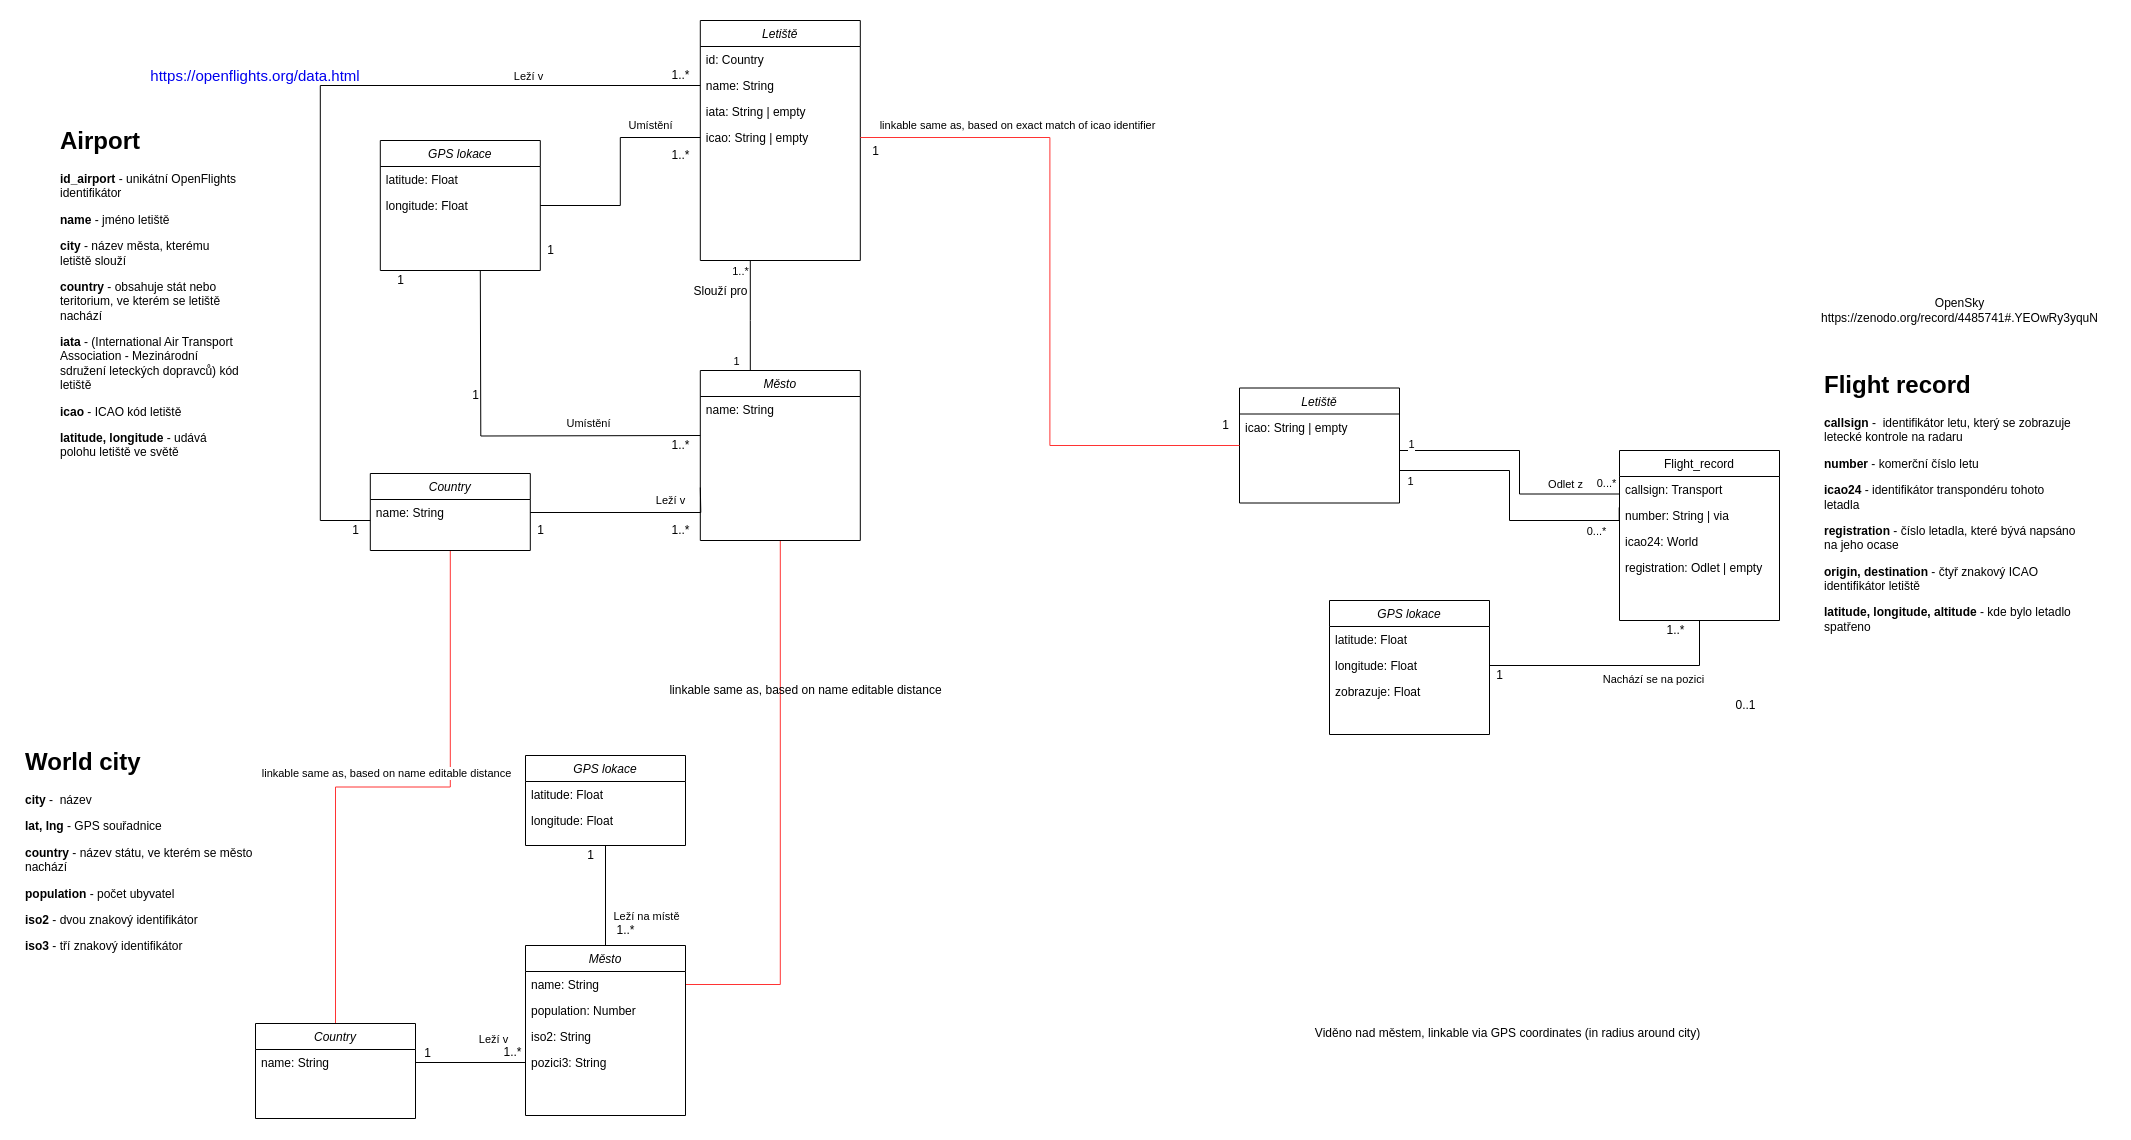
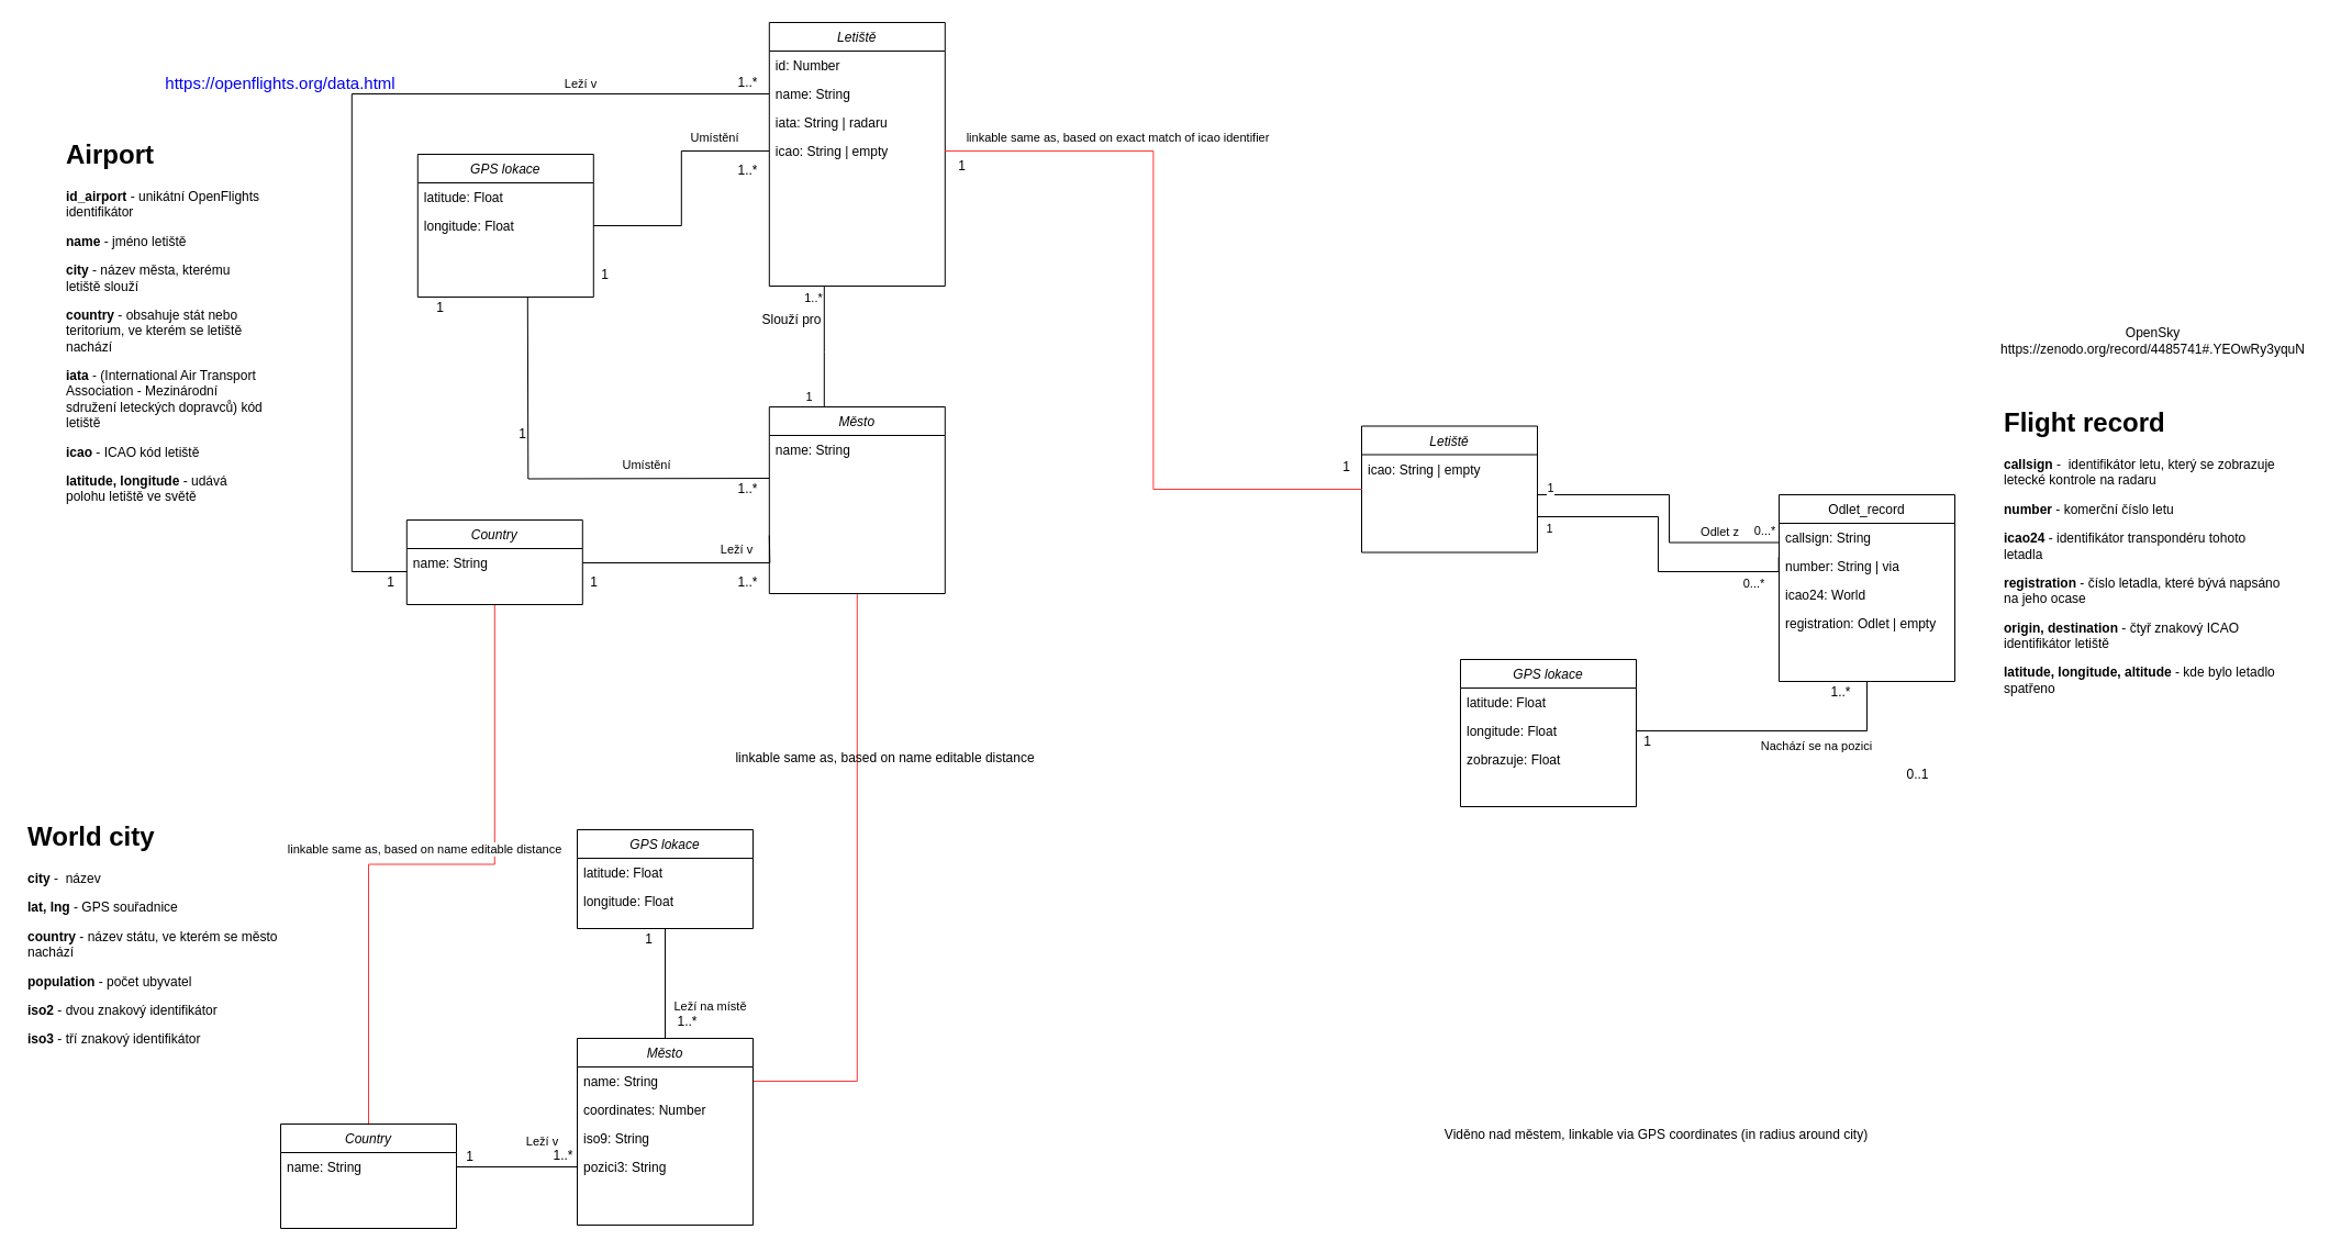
- <mxCell id="7" value="id: Country" style="text;align=left;verticalAlign=top;spacingLeft=4;spacingRight=4;overflow=hidden;rotatable=0;points=[[0,0.5],[1,0.5]];portConstraint=eastwest;" vertex="1" parent="6"><mxGeometry y="26" width="160" height="26" as="geometry" /></mxCell>
+ <mxCell id="7" value="id: Number" style="text;align=left;verticalAlign=top;spacingLeft=4;spacingRight=4;overflow=hidden;rotatable=0;points=[[0,0.5],[1,0.5]];portConstraint=eastwest;" vertex="1" parent="6"><mxGeometry y="26" width="160" height="26" as="geometry" /></mxCell>
- <mxCell id="9" value="iata: String | empty" style="text;align=left;verticalAlign=top;spacingLeft=4;spacingRight=4;overflow=hidden;rotatable=0;points=[[0,0.5],[1,0.5]];portConstraint=eastwest;rounded=0;shadow=0;html=0;" vertex="1" parent="6"><mxGeometry y="78" width="160" height="26" as="geometry" /></mxCell>
+ <mxCell id="9" value="iata: String | radaru" style="text;align=left;verticalAlign=top;spacingLeft=4;spacingRight=4;overflow=hidden;rotatable=0;points=[[0,0.5],[1,0.5]];portConstraint=eastwest;rounded=0;shadow=0;html=0;" vertex="1" parent="6"><mxGeometry y="78" width="160" height="26" as="geometry" /></mxCell>
- <mxCell id="65" value="Flight_record&#10;" style="swimlane;fontStyle=0;align=center;verticalAlign=top;childLayout=stackLayout;horizontal=1;startSize=26;horizontalStack=0;resizeParent=1;resizeLast=0;collapsible=1;marginBottom=0;rounded=0;shadow=0;strokeWidth=1;" vertex="1" parent="1"><mxGeometry x="1619" y="450" width="160" height="170" as="geometry"><mxRectangle x="550" y="140" width="160" height="26" as="alternateBounds" /></mxGeometry></mxCell>
+ <mxCell id="65" value="Odlet_record&#10;" style="swimlane;fontStyle=0;align=center;verticalAlign=top;childLayout=stackLayout;horizontal=1;startSize=26;horizontalStack=0;resizeParent=1;resizeLast=0;collapsible=1;marginBottom=0;rounded=0;shadow=0;strokeWidth=1;" vertex="1" parent="1"><mxGeometry x="1619" y="450" width="160" height="170" as="geometry"><mxRectangle x="550" y="140" width="160" height="26" as="alternateBounds" /></mxGeometry></mxCell>
- <mxCell id="66" value="callsign: Transport" style="text;align=left;verticalAlign=top;spacingLeft=4;spacingRight=4;overflow=hidden;rotatable=0;points=[[0,0.5],[1,0.5]];portConstraint=eastwest;" vertex="1" parent="65"><mxGeometry y="26" width="160" height="26" as="geometry" /></mxCell>
+ <mxCell id="66" value="callsign: String" style="text;align=left;verticalAlign=top;spacingLeft=4;spacingRight=4;overflow=hidden;rotatable=0;points=[[0,0.5],[1,0.5]];portConstraint=eastwest;" vertex="1" parent="65"><mxGeometry y="26" width="160" height="26" as="geometry" /></mxCell>
- <mxCell id="47" value="population: Number" style="text;align=left;verticalAlign=top;spacingLeft=4;spacingRight=4;overflow=hidden;rotatable=0;points=[[0,0.5],[1,0.5]];portConstraint=eastwest;rounded=0;shadow=0;html=0;" vertex="1" parent="45"><mxGeometry y="52" width="160" height="26" as="geometry" /></mxCell>
+ <mxCell id="47" value="coordinates: Number" style="text;align=left;verticalAlign=top;spacingLeft=4;spacingRight=4;overflow=hidden;rotatable=0;points=[[0,0.5],[1,0.5]];portConstraint=eastwest;rounded=0;shadow=0;html=0;" vertex="1" parent="45"><mxGeometry y="52" width="160" height="26" as="geometry" /></mxCell>
- <mxCell id="48" value="iso2: String" style="text;align=left;verticalAlign=top;spacingLeft=4;spacingRight=4;overflow=hidden;rotatable=0;points=[[0,0.5],[1,0.5]];portConstraint=eastwest;rounded=0;shadow=0;html=0;" vertex="1" parent="45"><mxGeometry y="78" width="160" height="26" as="geometry" /></mxCell>
+ <mxCell id="48" value="iso9: String" style="text;align=left;verticalAlign=top;spacingLeft=4;spacingRight=4;overflow=hidden;rotatable=0;points=[[0,0.5],[1,0.5]];portConstraint=eastwest;rounded=0;shadow=0;html=0;" vertex="1" parent="45"><mxGeometry y="78" width="160" height="26" as="geometry" /></mxCell>
